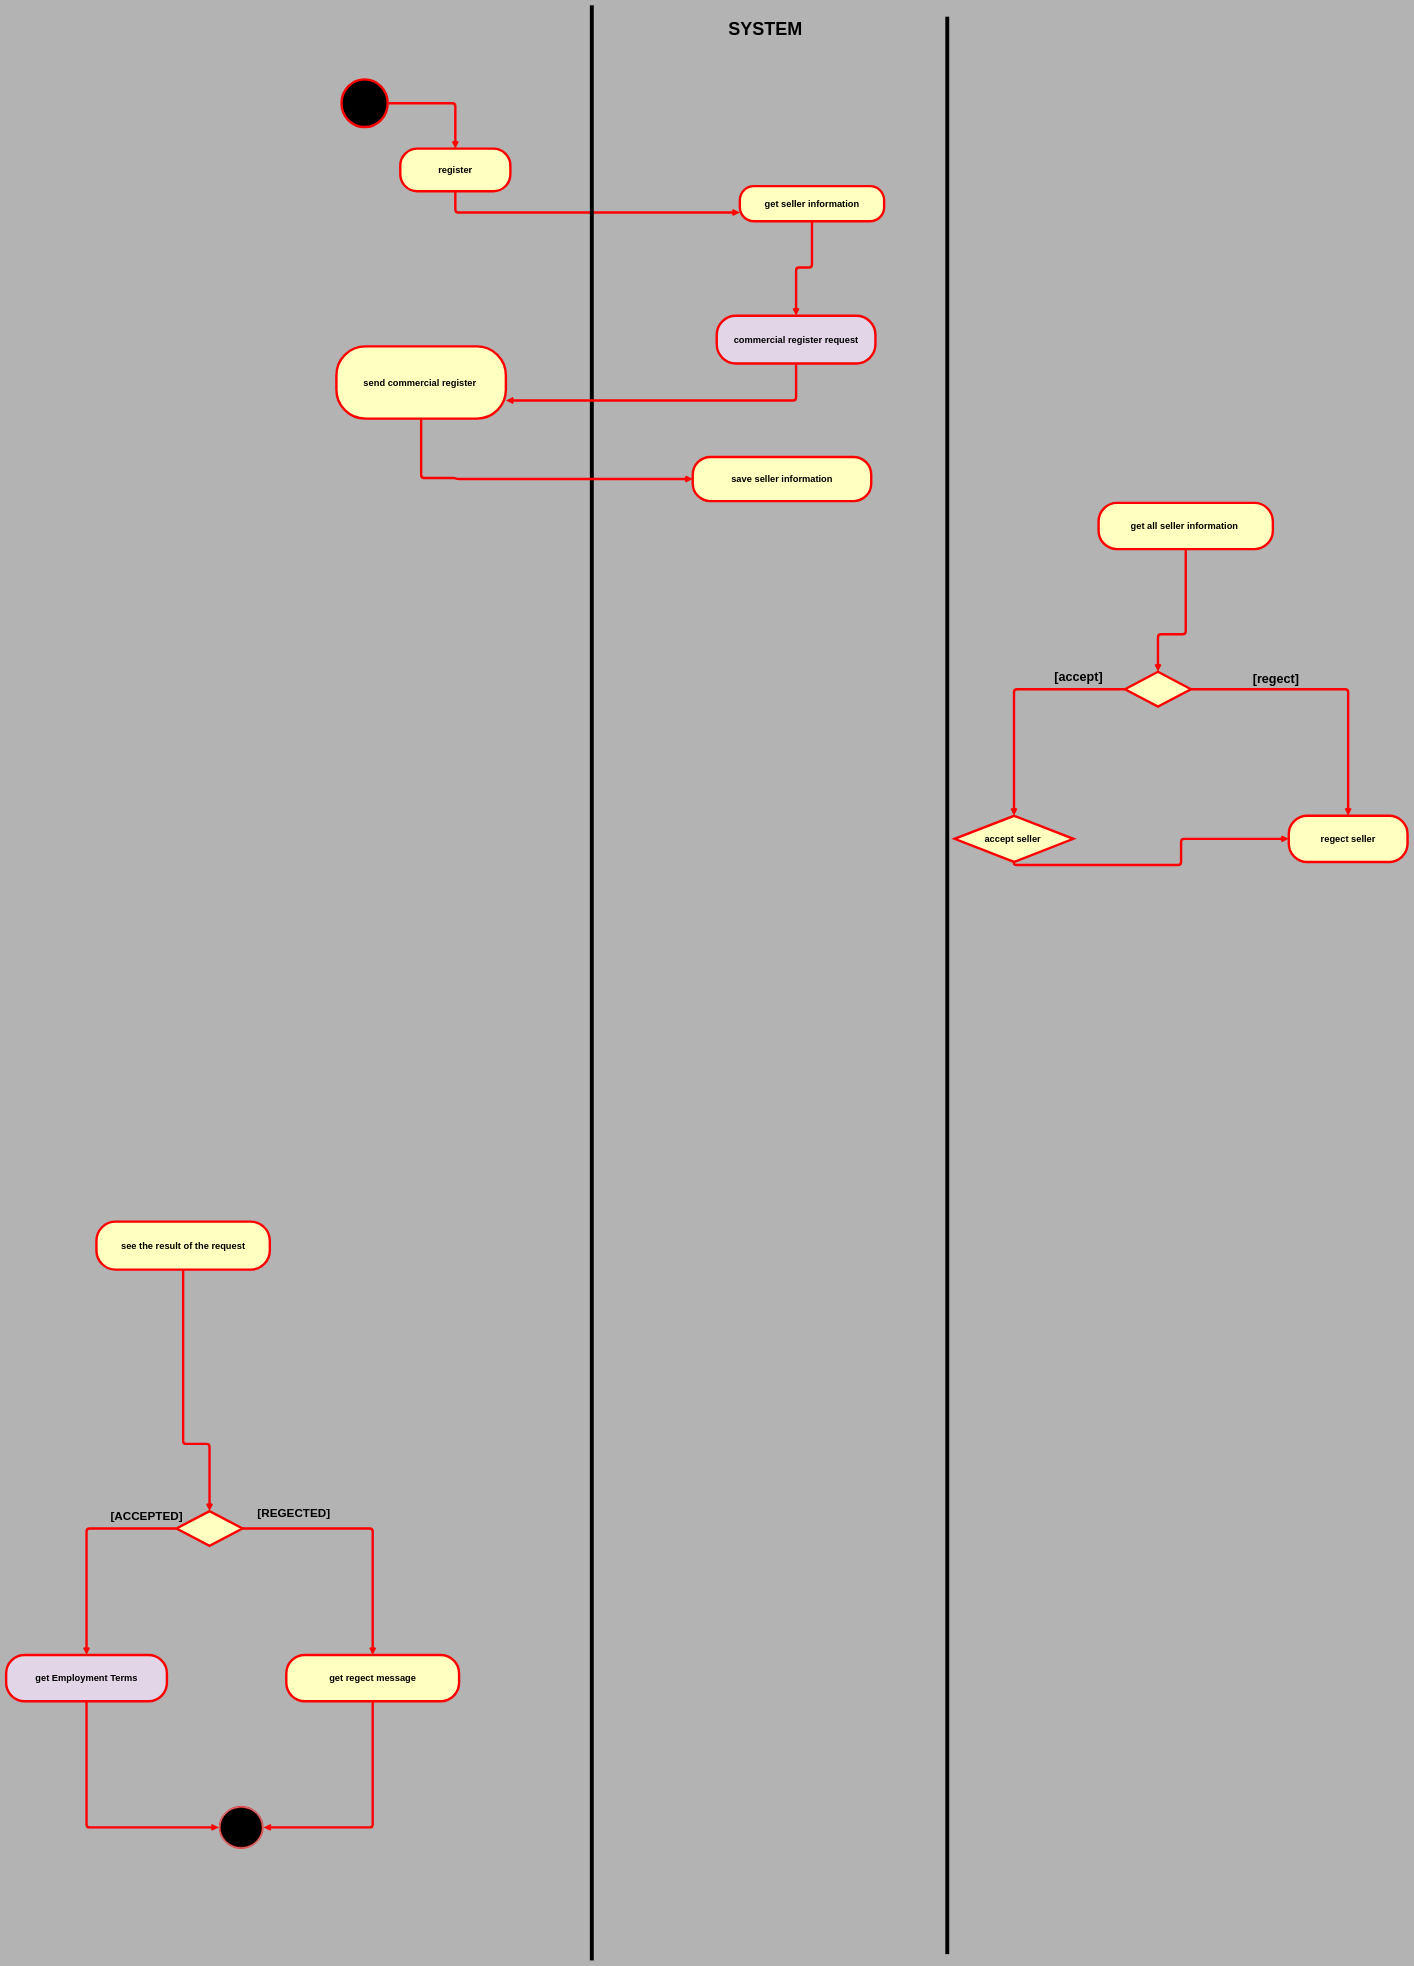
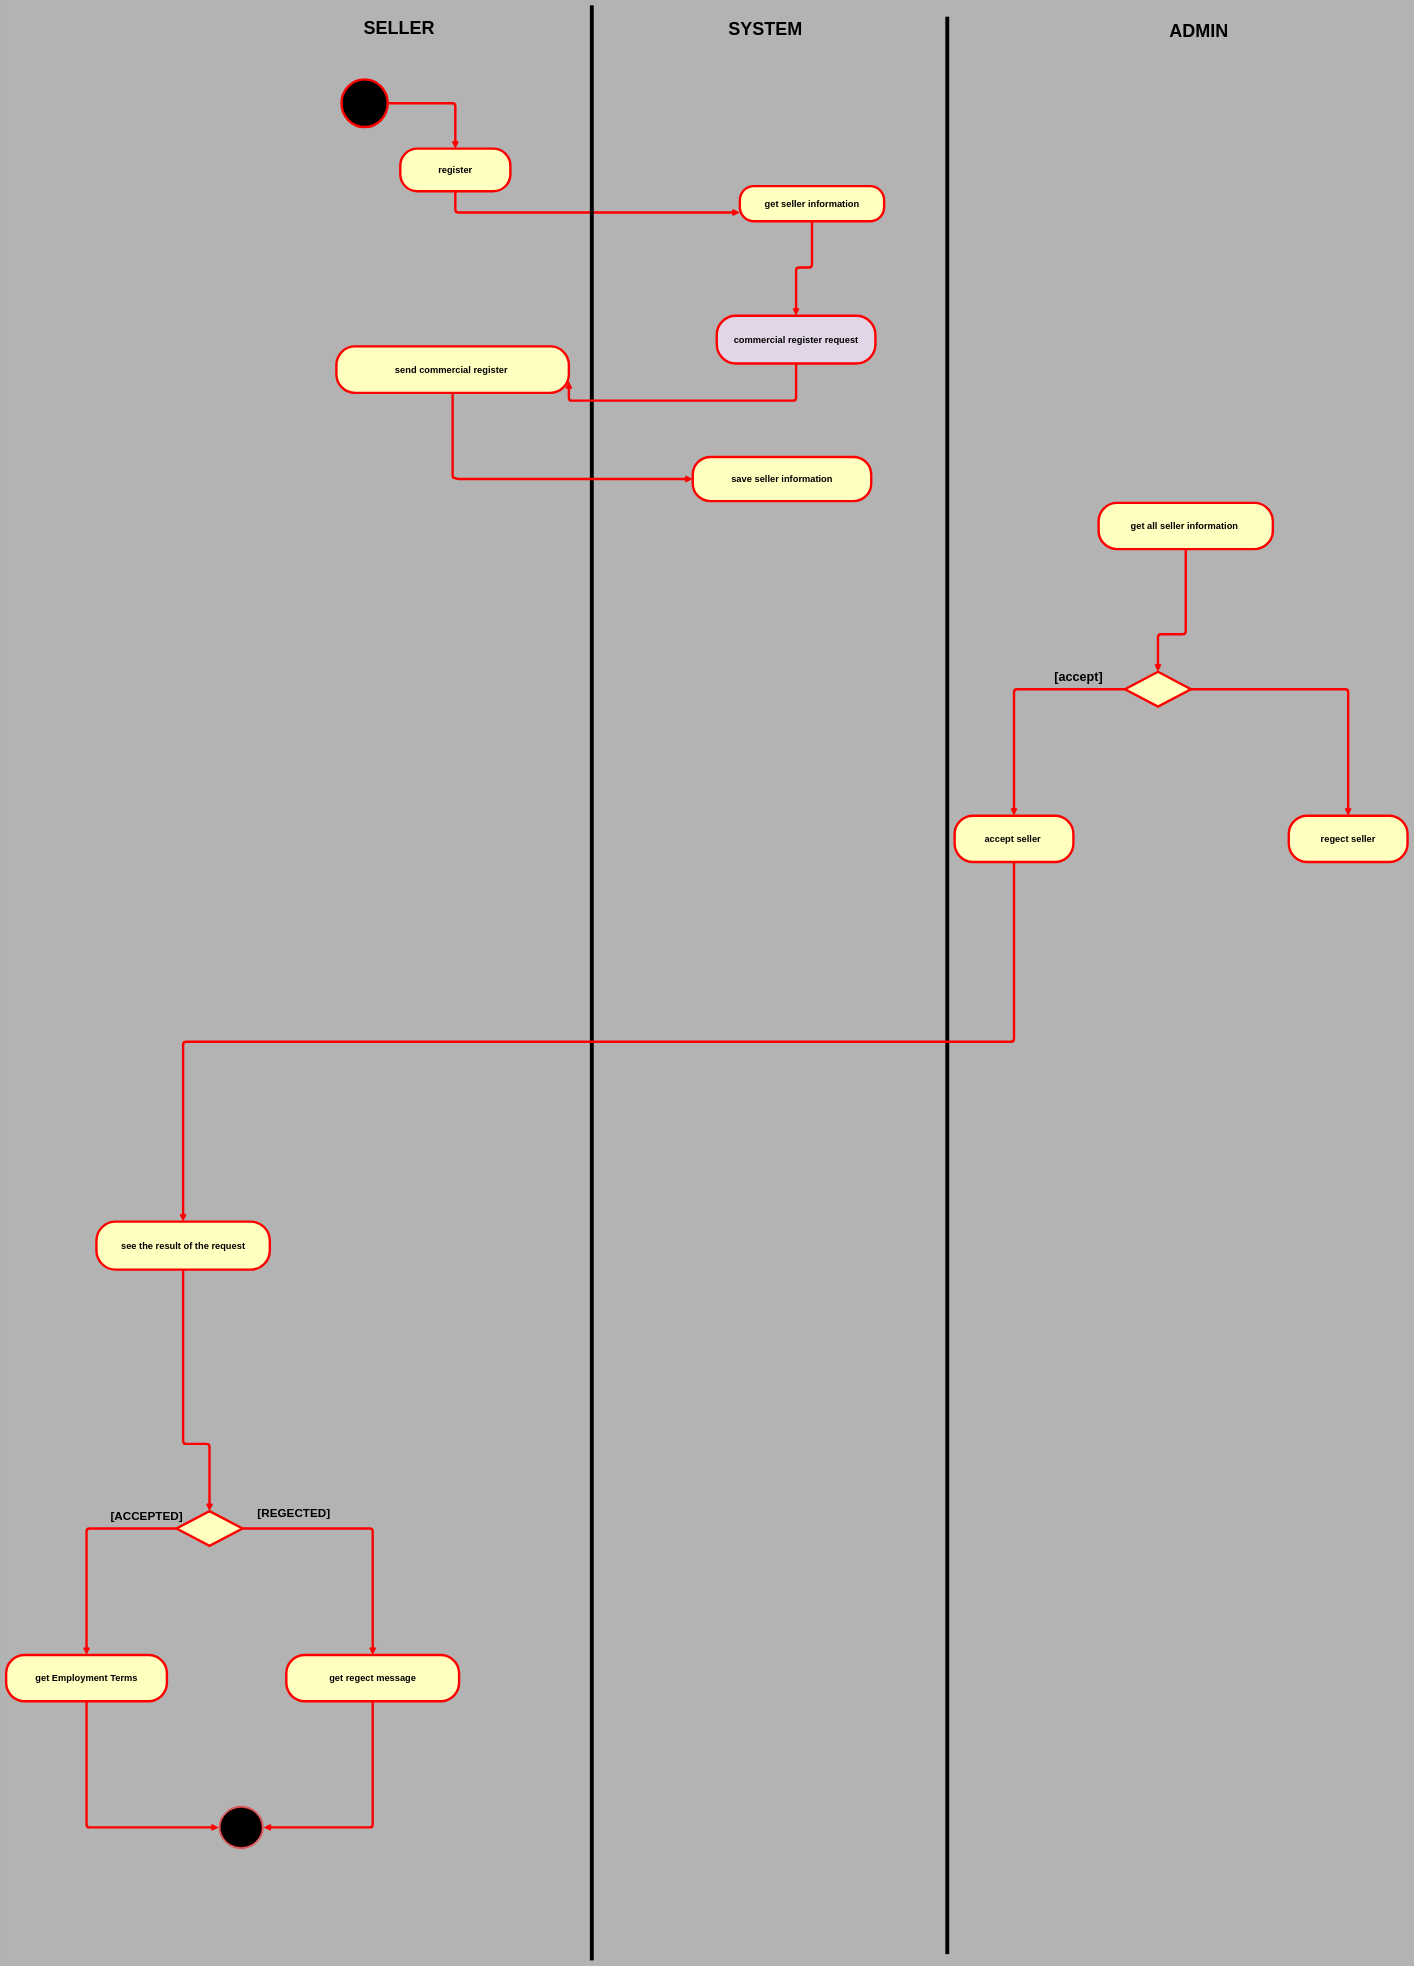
+ <mxCell id="13" value="SELLER" style="text;html=1;align=center;verticalAlign=middle;resizable=0;points=[];autosize=1;strokeColor=none;fillColor=none;fontSize=60;fontStyle=1;fontColor=#000000;strokeWidth=8;" parent="1" vertex="1"><mxGeometry x="1202" y="49" width="255" height="84" as="geometry" /></mxCell>
+ <mxCell id="14" value="ADMIN" style="text;html=1;align=center;verticalAlign=middle;resizable=0;points=[];autosize=1;strokeColor=none;fillColor=none;fontSize=60;fontStyle=1;fontColor=#000000;strokeWidth=8;" parent="1" vertex="1"><mxGeometry x="3888" y="59" width="215" height="84" as="geometry" /></mxCell>
- <mxCell id="19" value="send commercial register&amp;nbsp;" style="rounded=1;whiteSpace=wrap;html=1;arcSize=40;fontColor=#000000;fillColor=#ffffc0;strokeColor=#ff0000;fontStyle=1;fontSize=31;strokeWidth=8;" parent="1" vertex="1"><mxGeometry x="1121" y="1153" width="565" height="241" as="geometry" /></mxCell>
+ <mxCell id="19" value="send commercial register&amp;nbsp;" style="rounded=1;whiteSpace=wrap;html=1;arcSize=40;fontColor=#000000;fillColor=#ffffc0;strokeColor=#ff0000;fontStyle=1;fontSize=31;strokeWidth=8;" parent="1" vertex="1"><mxGeometry x="1121" y="1153" width="775" height="155" as="geometry" /></mxCell>
- <mxCell id="37" value="[regect]" style="text;html=1;align=center;verticalAlign=middle;resizable=0;points=[];autosize=1;strokeWidth=2;fontStyle=1;fontSize=42;" parent="1" vertex="1"><mxGeometry x="4167" y="2231" width="172" height="62" as="geometry" /></mxCell>
- <mxCell id="24" value="accept seller&amp;nbsp;" style="rhombus;whiteSpace=wrap;html=1;arcSize=40;fontColor=#000000;fillColor=#ffffc0;strokeColor=#ff0000;fontStyle=1;fontSize=31;strokeWidth=8;" parent="1" vertex="1"><mxGeometry x="3182" y="2718" width="396" height="154" as="geometry" /></mxCell>
+ <mxCell id="24" value="accept seller&amp;nbsp;" style="rounded=1;whiteSpace=wrap;html=1;arcSize=40;fontColor=#000000;fillColor=#ffffc0;strokeColor=#ff0000;fontStyle=1;fontSize=31;strokeWidth=8;" parent="1" vertex="1"><mxGeometry x="3182" y="2718" width="396" height="154" as="geometry" /></mxCell>
- <mxCell id="26" value="" style="edgeStyle=orthogonalEdgeStyle;html=1;align=left;verticalAlign=top;endArrow=open;endSize=8;strokeColor=#ff0000;strokeWidth=8;fontSize=27;fontStyle=1;exitX=0.5;exitY=1;exitDx=0;exitDy=0;" parent="1" source="24" target="25" edge="1"><mxGeometry x="-0.623" y="-28" relative="1" as="geometry"><mxPoint x="4018" y="3390" as="targetPoint" /><mxPoint x="3685" y="3209" as="sourcePoint" /><mxPoint x="-2" as="offset" /></mxGeometry></mxCell>
+ <mxCell id="26" value="" style="edgeStyle=orthogonalEdgeStyle;html=1;align=left;verticalAlign=top;endArrow=open;endSize=8;strokeColor=#ff0000;strokeWidth=8;fontSize=27;fontStyle=1;entryX=0.5;entryY=0;entryDx=0;entryDy=0;exitX=0.5;exitY=1;exitDx=0;exitDy=0;" parent="1" source="24" target="27" edge="1"><mxGeometry x="-0.623" y="-28" relative="1" as="geometry"><mxPoint x="4018" y="3390" as="targetPoint" /><mxPoint x="3685" y="3209" as="sourcePoint" /><mxPoint x="-2" as="offset" /></mxGeometry></mxCell>
- <mxCell id="32" value="get Employment Terms" style="rounded=1;whiteSpace=wrap;html=1;arcSize=40;fontColor=#000000;fillColor=#e1d5e7;strokeColor=#ff0000;fontStyle=1;fontSize=31;strokeWidth=8;" parent="1" vertex="1"><mxGeometry x="20" y="5516" width="536" height="154" as="geometry" /></mxCell>
+ <mxCell id="32" value="get Employment Terms" style="rounded=1;whiteSpace=wrap;html=1;arcSize=40;fontColor=#000000;fillColor=#ffffc0;strokeColor=#ff0000;fontStyle=1;fontSize=31;strokeWidth=8;" parent="1" vertex="1"><mxGeometry x="20" y="5516" width="536" height="154" as="geometry" /></mxCell>
